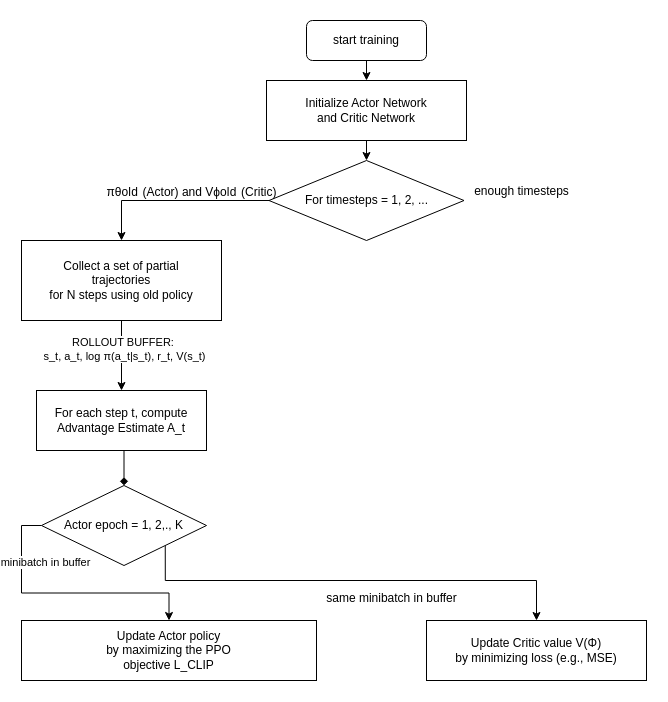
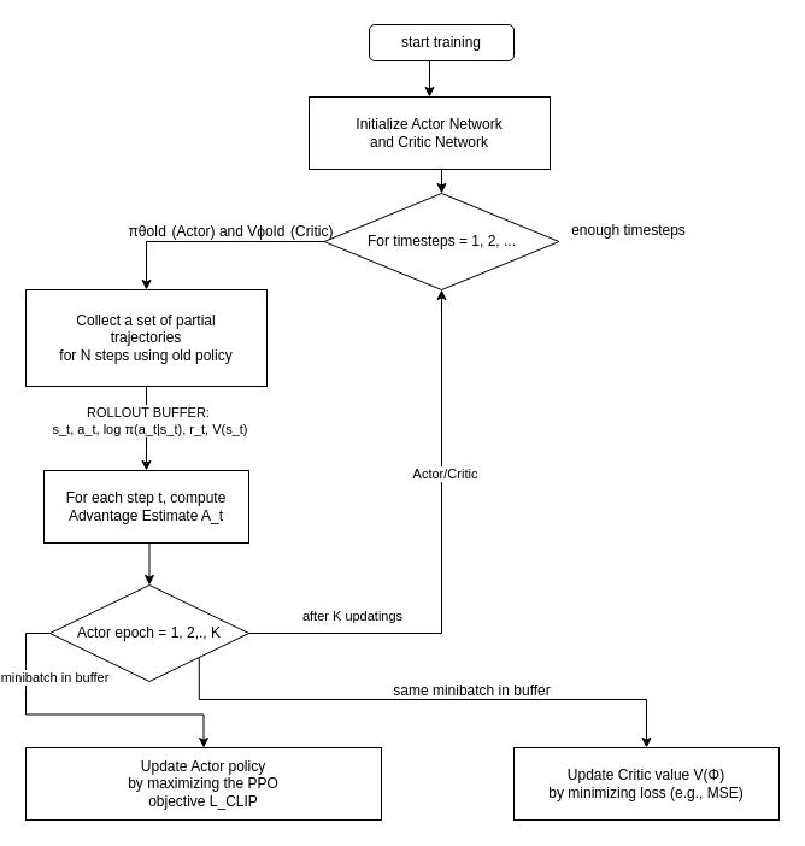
- <mxCell id="3" value="start training" style="rounded=1;whiteSpace=wrap;html=1;" vertex="1" parent="1"><mxGeometry x="305" y="20" width="120" height="40" as="geometry" /></mxCell>
+ <mxCell id="3" value="start training" style="rounded=1;whiteSpace=wrap;html=1;" vertex="1" parent="1"><mxGeometry x="305" y="20" width="120" height="30" as="geometry" /></mxCell>
- <mxCell id="5" value="&lt;div&gt;Initialize Actor Network&lt;/div&gt;&lt;div&gt;and Critic Network&lt;/div&gt;" style="rounded=0;whiteSpace=wrap;html=1;" vertex="1" parent="1"><mxGeometry x="265" y="80" width="200" height="60" as="geometry" /></mxCell>
+ <mxCell id="5" value="&lt;div&gt;Initialize Actor Network&lt;/div&gt;&lt;div&gt;and Critic Network&lt;/div&gt;" style="rounded=0;whiteSpace=wrap;html=1;" vertex="1" parent="1"><mxGeometry x="255" y="80" width="200" height="60" as="geometry" /></mxCell>
+ <mxCell id="15" style="edgeStyle=orthogonalEdgeStyle;rounded=0;orthogonalLoop=1;jettySize=auto;html=1;exitX=1;exitY=0.5;exitDx=0;exitDy=0;entryX=0.5;entryY=1;entryDx=0;entryDy=0;" edge="1" parent="1" source="19" target="7"><mxGeometry relative="1" as="geometry"><mxPoint x="288" y="525" as="targetPoint" /></mxGeometry></mxCell>
+ <mxCell id="16" value="after K updatings" style="edgeLabel;html=1;align=center;verticalAlign=middle;resizable=0;points=[];" vertex="1" connectable="0" parent="15"><mxGeometry x="0.036" y="4" relative="1" as="geometry"><mxPoint x="-71" y="56" as="offset" /></mxGeometry></mxCell>
+ <mxCell id="17" value="Actor/Critic" style="edgeLabel;html=1;align=center;verticalAlign=middle;resizable=0;points=[];" vertex="1" connectable="0" parent="15"><mxGeometry x="0.317" y="-2" relative="1" as="geometry"><mxPoint as="offset" /></mxGeometry></mxCell>
- <mxCell id="11" style="edgeStyle=orthogonalEdgeStyle;rounded=0;orthogonalLoop=1;jettySize=auto;html=1;exitX=0.5;exitY=1;exitDx=0;exitDy=0;entryX=0.5;entryY=0;entryDx=0;entryDy=0;endArrow=diamond;" edge="1" parent="1" source="12" target="19"><mxGeometry relative="1" as="geometry" /></mxCell>
+ <mxCell id="11" style="edgeStyle=orthogonalEdgeStyle;rounded=0;orthogonalLoop=1;jettySize=auto;html=1;exitX=0.5;exitY=1;exitDx=0;exitDy=0;entryX=0.5;entryY=0;entryDx=0;entryDy=0;" edge="1" parent="1" source="12" target="19"><mxGeometry relative="1" as="geometry" /></mxCell>
- <mxCell id="24" value="same minibatch in buffer" style="text;html=1;align=center;verticalAlign=middle;resizable=0;points=[];autosize=1;strokeColor=none;fillColor=none;" vertex="1" parent="1"><mxGeometry x="315" y="583" width="150" height="30" as="geometry" /></mxCell>
+ <mxCell id="24" value="same minibatch in buffer" style="text;html=1;align=center;verticalAlign=middle;resizable=0;points=[];autosize=1;strokeColor=none;fillColor=none;" vertex="1" parent="1"><mxGeometry x="315" y="558" width="150" height="30" as="geometry" /></mxCell>
